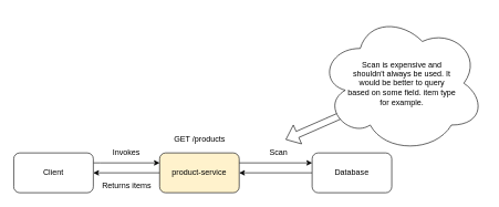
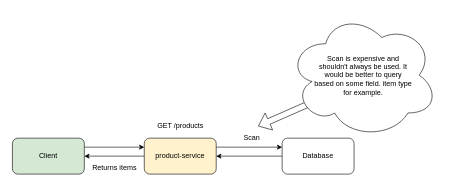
- <mxCell id="10" value="Invokes" style="text;html=1;strokeColor=none;fillColor=none;align=center;verticalAlign=middle;whiteSpace=wrap;rounded=0;" vertex="1" parent="1"><mxGeometry x="170" y="220" width="40" height="20" as="geometry" /></mxCell>
- <mxCell id="4" value="Client" style="rounded=1;whiteSpace=wrap;html=1;" vertex="1" parent="1"><mxGeometry x="20" y="230" width="120" height="60" as="geometry" /></mxCell>
+ <mxCell id="4" value="Client" style="rounded=1;whiteSpace=wrap;html=1;fillColor=#d5e8d4;" vertex="1" parent="1"><mxGeometry x="20" y="230" width="120" height="60" as="geometry" /></mxCell>
